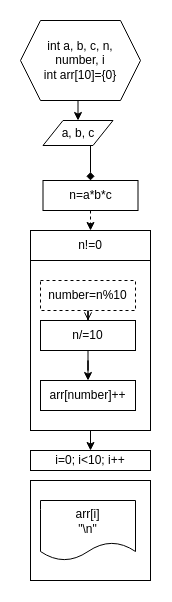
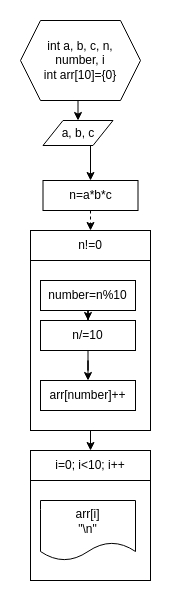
- <mxCell id="6" style="edgeStyle=orthogonalEdgeStyle;rounded=0;orthogonalLoop=1;jettySize=auto;html=1;exitX=0.5;exitY=1;exitDx=0;exitDy=0;entryX=0.5;entryY=0;entryDx=0;entryDy=0;endArrow=diamond;" parent="1" source="7" target="9" edge="1"><mxGeometry relative="1" as="geometry" /></mxCell>
+ <mxCell id="6" style="edgeStyle=orthogonalEdgeStyle;rounded=0;orthogonalLoop=1;jettySize=auto;html=1;exitX=0.5;exitY=1;exitDx=0;exitDy=0;entryX=0.5;entryY=0;entryDx=0;entryDy=0;" parent="1" source="7" target="9" edge="1"><mxGeometry relative="1" as="geometry" /></mxCell>
- <mxCell id="11" value="number=n%10" style="rounded=0;whiteSpace=wrap;html=1;dashed=1;" parent="1" vertex="1"><mxGeometry x="40" y="280" width="95" height="30" as="geometry" /></mxCell>
+ <mxCell id="11" value="number=n%10" style="rounded=0;whiteSpace=wrap;html=1;" parent="1" vertex="1"><mxGeometry x="40" y="280" width="95" height="30" as="geometry" /></mxCell>
- <mxCell id="10" style="edgeStyle=orthogonalEdgeStyle;rounded=0;orthogonalLoop=1;jettySize=auto;html=1;exitX=0.5;exitY=1;exitDx=0;exitDy=0;endArrow=open;" edge="1" parent="1" source="11" target="13"><mxGeometry relative="1" as="geometry" /></mxCell>
+ <mxCell id="10" style="edgeStyle=orthogonalEdgeStyle;rounded=0;orthogonalLoop=1;jettySize=auto;html=1;exitX=0.5;exitY=1;exitDx=0;exitDy=0;" edge="1" parent="1" source="11" target="13"><mxGeometry relative="1" as="geometry" /></mxCell>
- <mxCell id="15" value="i=0; i&amp;lt;10; i++" style="rounded=0;whiteSpace=wrap;html=1;" parent="1" vertex="1"><mxGeometry x="30" y="450" width="120" height="20" as="geometry" /></mxCell>
+ <mxCell id="15" value="i=0; i&amp;lt;10; i++" style="rounded=0;whiteSpace=wrap;html=1;" parent="1" vertex="1"><mxGeometry x="30" y="450" width="120" height="30" as="geometry" /></mxCell>
